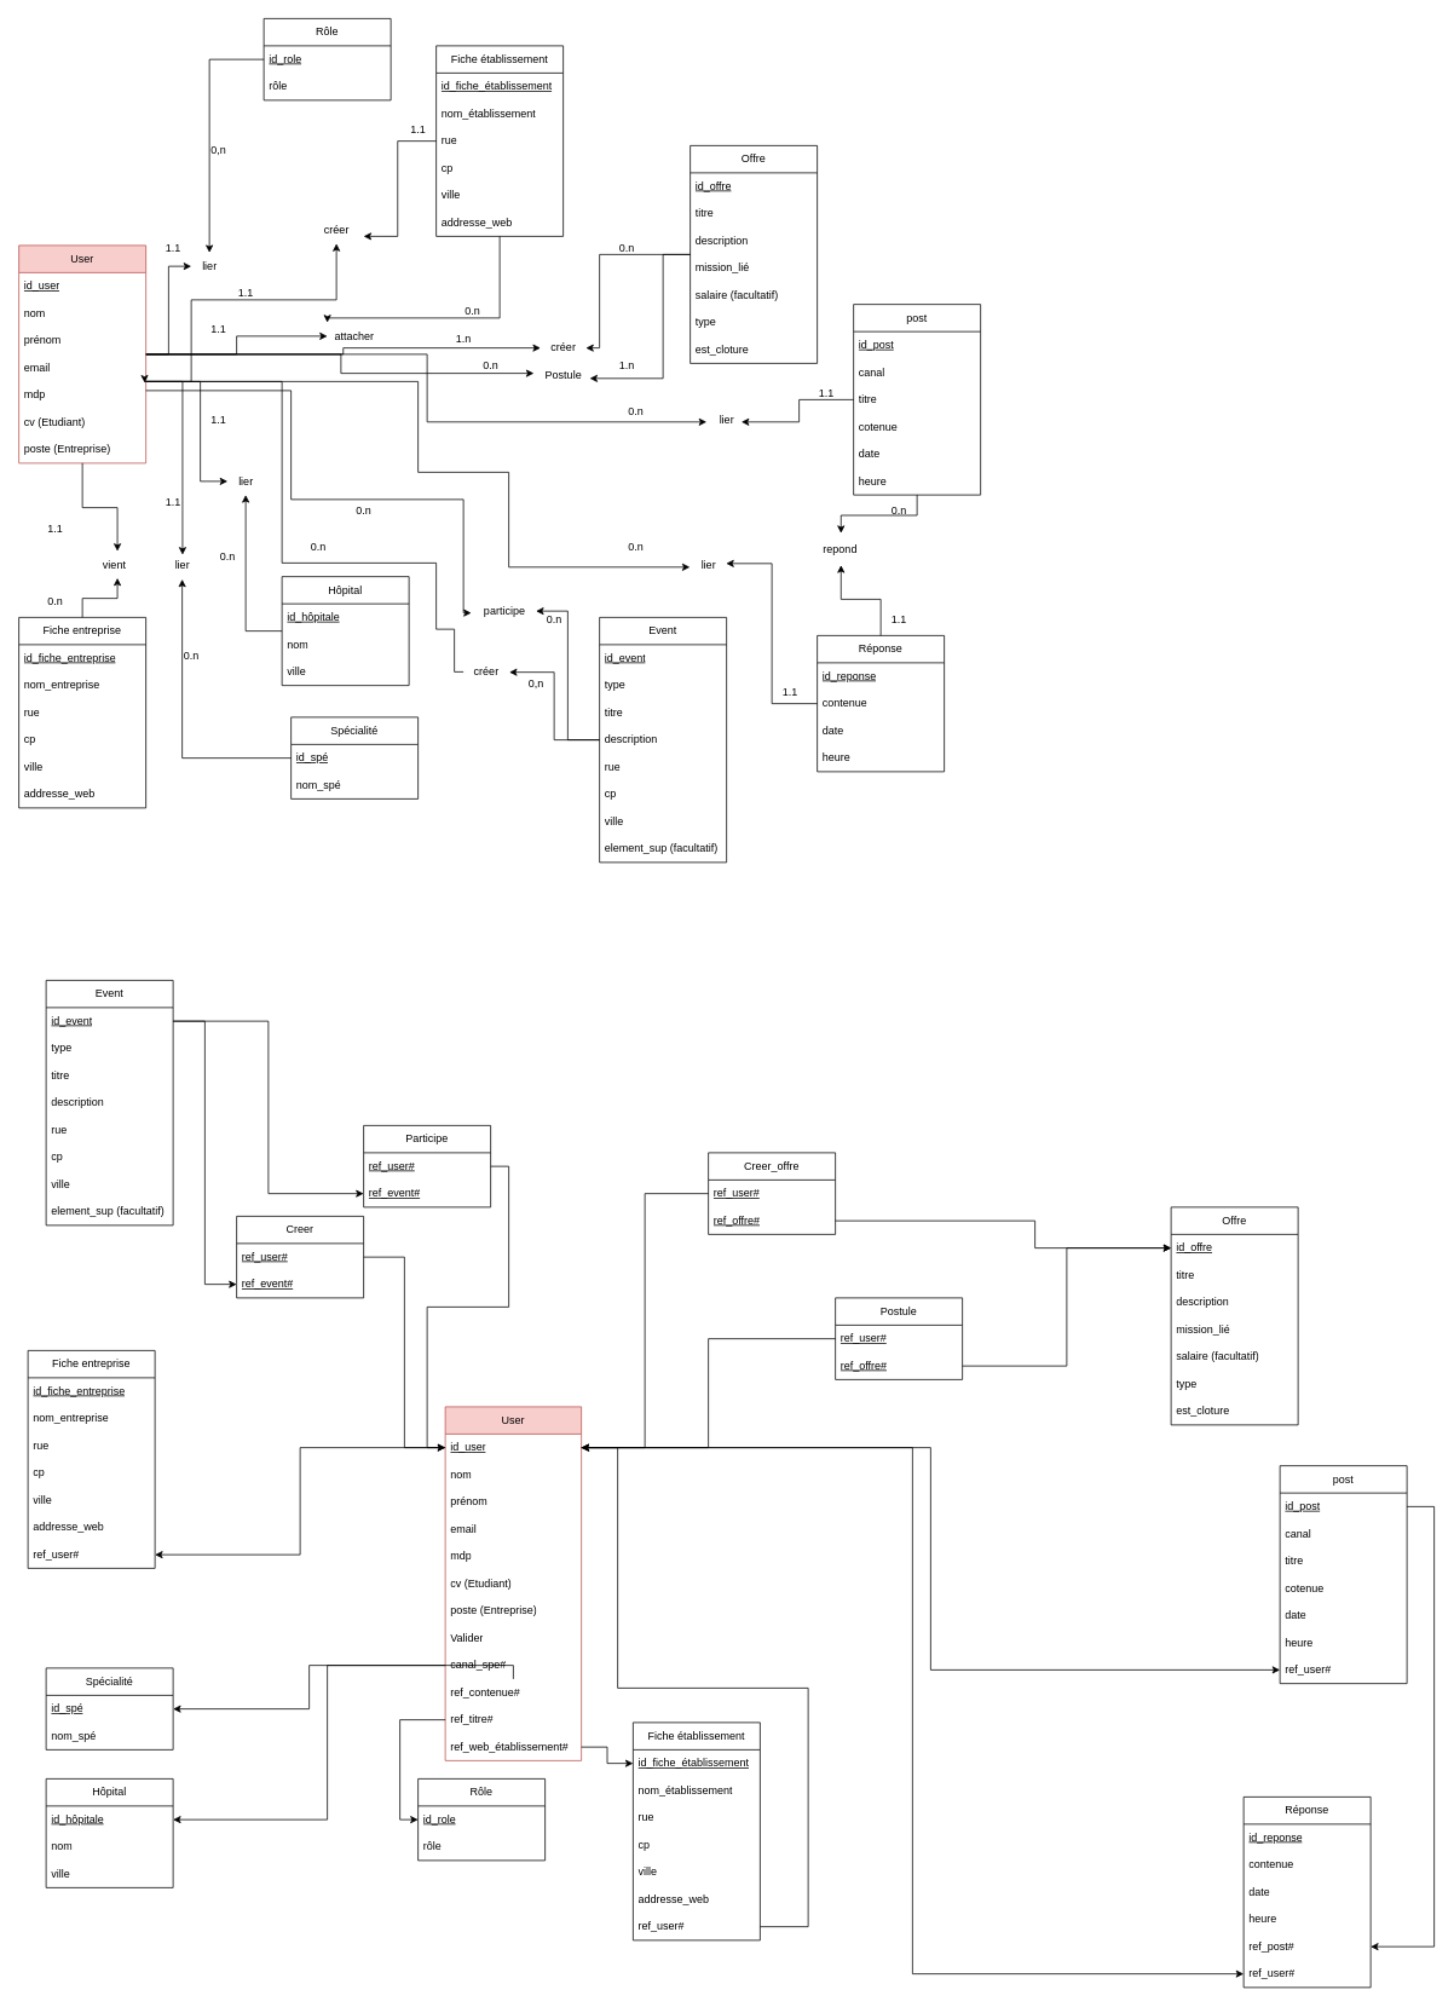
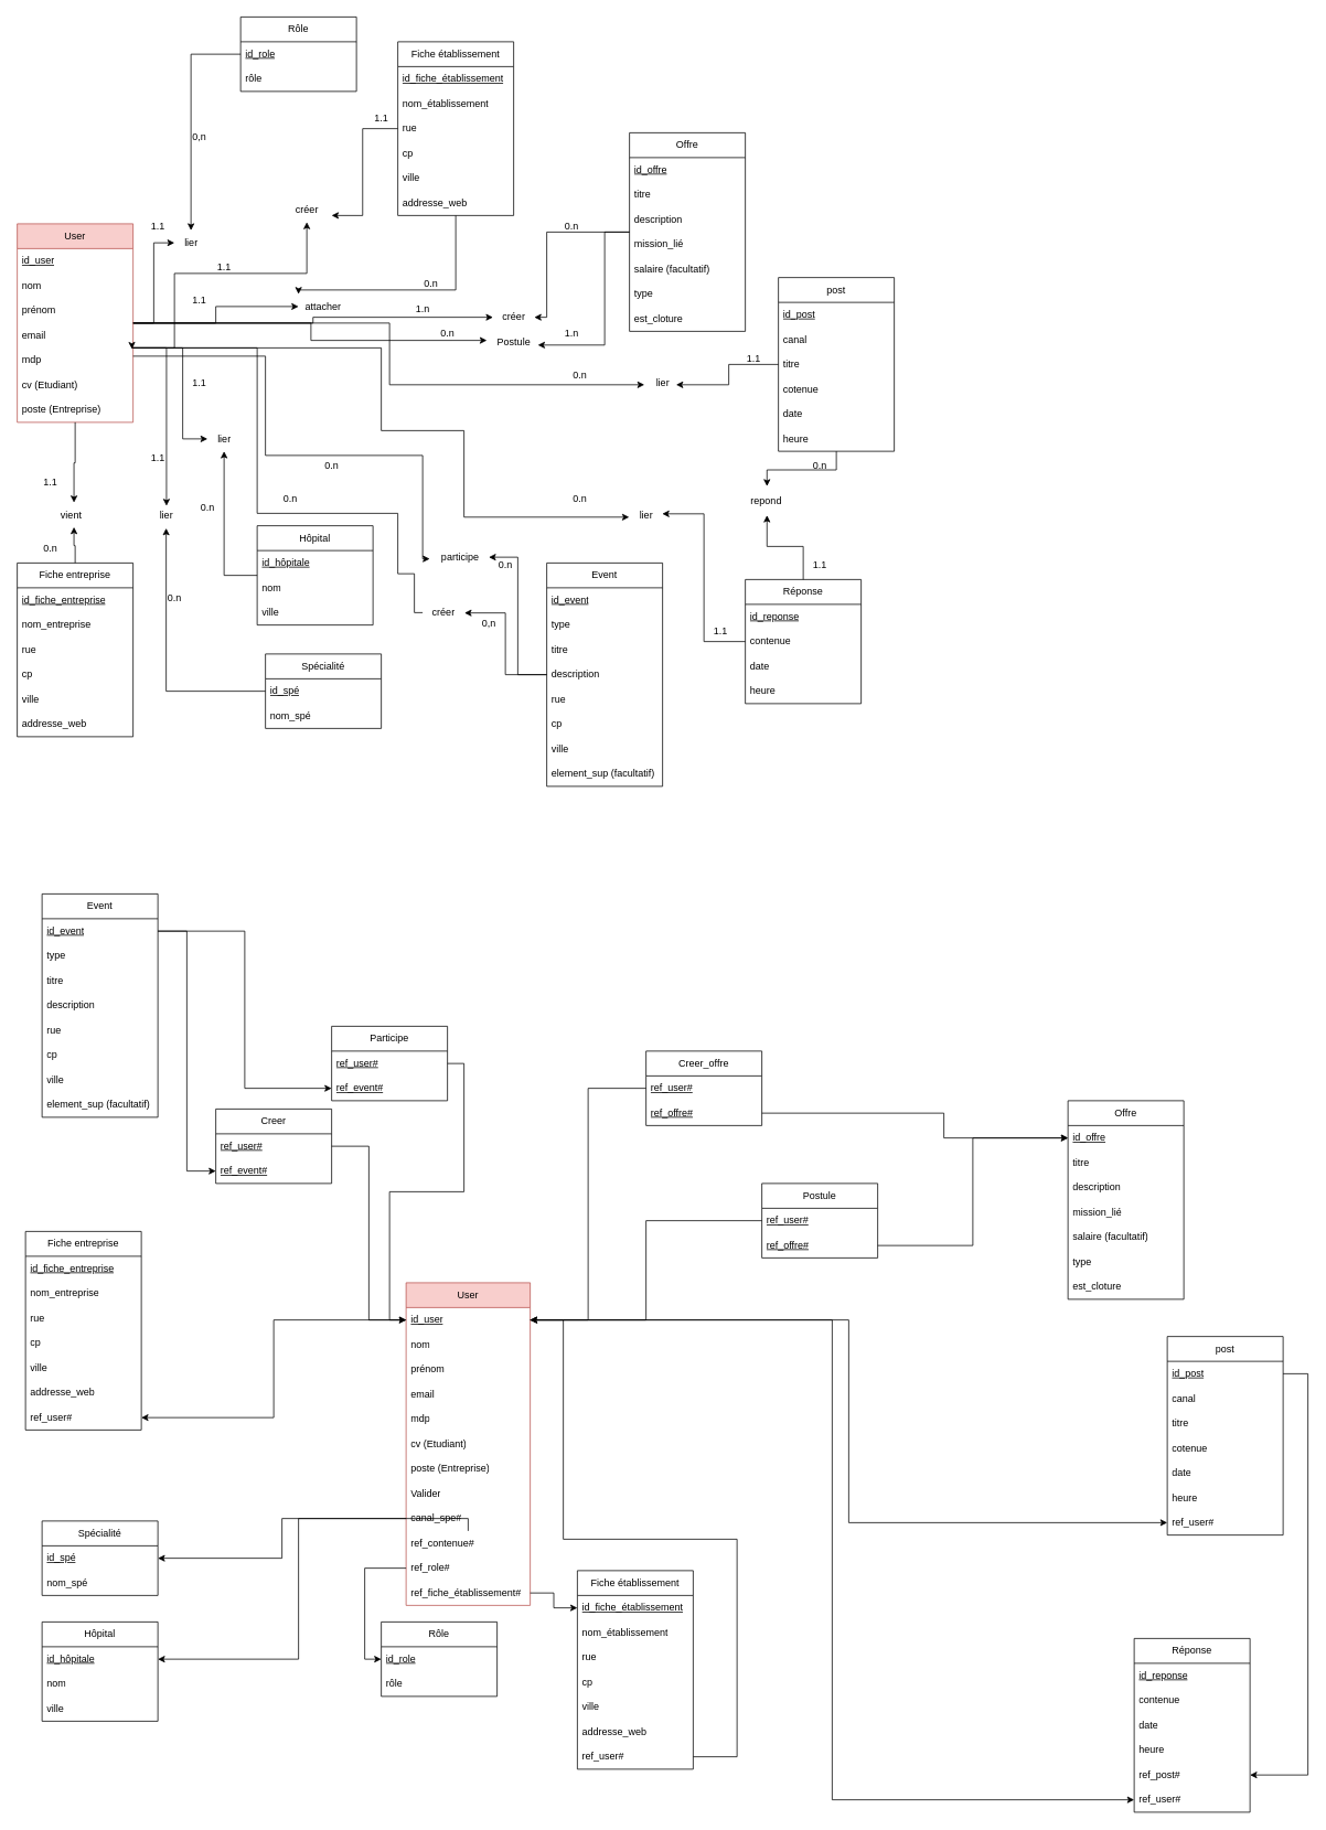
- <mxCell id="76" value="vient" style="text;html=1;align=center;verticalAlign=middle;resizable=0;points=[];autosize=1;strokeColor=none;fillColor=none;" vertex="1" parent="1"><mxGeometry x="100" y="608" width="50" height="30" as="geometry" /></mxCell>
+ <mxCell id="76" value="vient" style="text;html=1;align=center;verticalAlign=middle;resizable=0;points=[];autosize=1;strokeColor=none;fillColor=none;" vertex="1" parent="1"><mxGeometry x="60" y="608" width="50" height="30" as="geometry" /></mxCell>
- <mxCell id="139" value="ref_titre#" style="text;strokeColor=none;fillColor=none;align=left;verticalAlign=middle;spacingLeft=4;spacingRight=4;overflow=hidden;points=[[0,0.5],[1,0.5]];portConstraint=eastwest;rotatable=0;whiteSpace=wrap;html=1;" vertex="1" parent="128"><mxGeometry y="330" width="150" height="30" as="geometry" /></mxCell>
+ <mxCell id="139" value="ref_role#" style="text;strokeColor=none;fillColor=none;align=left;verticalAlign=middle;spacingLeft=4;spacingRight=4;overflow=hidden;points=[[0,0.5],[1,0.5]];portConstraint=eastwest;rotatable=0;whiteSpace=wrap;html=1;" vertex="1" parent="128"><mxGeometry y="330" width="150" height="30" as="geometry" /></mxCell>
- <mxCell id="140" value="ref_web_établissement#" style="text;strokeColor=none;fillColor=none;align=left;verticalAlign=middle;spacingLeft=4;spacingRight=4;overflow=hidden;points=[[0,0.5],[1,0.5]];portConstraint=eastwest;rotatable=0;whiteSpace=wrap;html=1;" vertex="1" parent="128"><mxGeometry y="360" width="150" height="30" as="geometry" /></mxCell>
+ <mxCell id="140" value="ref_fiche_établissement#" style="text;strokeColor=none;fillColor=none;align=left;verticalAlign=middle;spacingLeft=4;spacingRight=4;overflow=hidden;points=[[0,0.5],[1,0.5]];portConstraint=eastwest;rotatable=0;whiteSpace=wrap;html=1;" vertex="1" parent="128"><mxGeometry y="360" width="150" height="30" as="geometry" /></mxCell>
